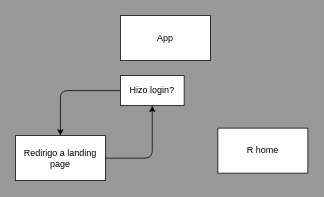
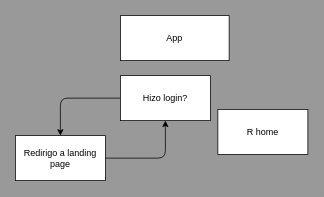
- <mxCell id="2" value="App" style="rounded=0;whiteSpace=wrap;html=1;" vertex="1" parent="1"><mxGeometry x="160" y="20" width="120" height="60" as="geometry" /></mxCell>
+ <mxCell id="2" value="App" style="rounded=0;whiteSpace=wrap;html=1;" vertex="1" parent="1"><mxGeometry x="160" y="20" width="145" height="60" as="geometry" /></mxCell>
- <mxCell id="4" value="Hizo login?" style="rounded=0;whiteSpace=wrap;html=1;" vertex="1" parent="1"><mxGeometry x="160" y="100" width="85" height="40" as="geometry" /></mxCell>
+ <mxCell id="4" value="Hizo login?" style="rounded=0;whiteSpace=wrap;html=1;" vertex="1" parent="1"><mxGeometry x="160" y="100" width="120" height="60" as="geometry" /></mxCell>
- <mxCell id="7" value="R home" style="whiteSpace=wrap;html=1;rounded=0;" vertex="1" parent="1"><mxGeometry x="290" y="170" width="120" height="60" as="geometry" /></mxCell>
+ <mxCell id="7" value="R home" style="whiteSpace=wrap;html=1;rounded=0;" vertex="1" parent="1"><mxGeometry x="290" y="145" width="120" height="60" as="geometry" /></mxCell>
